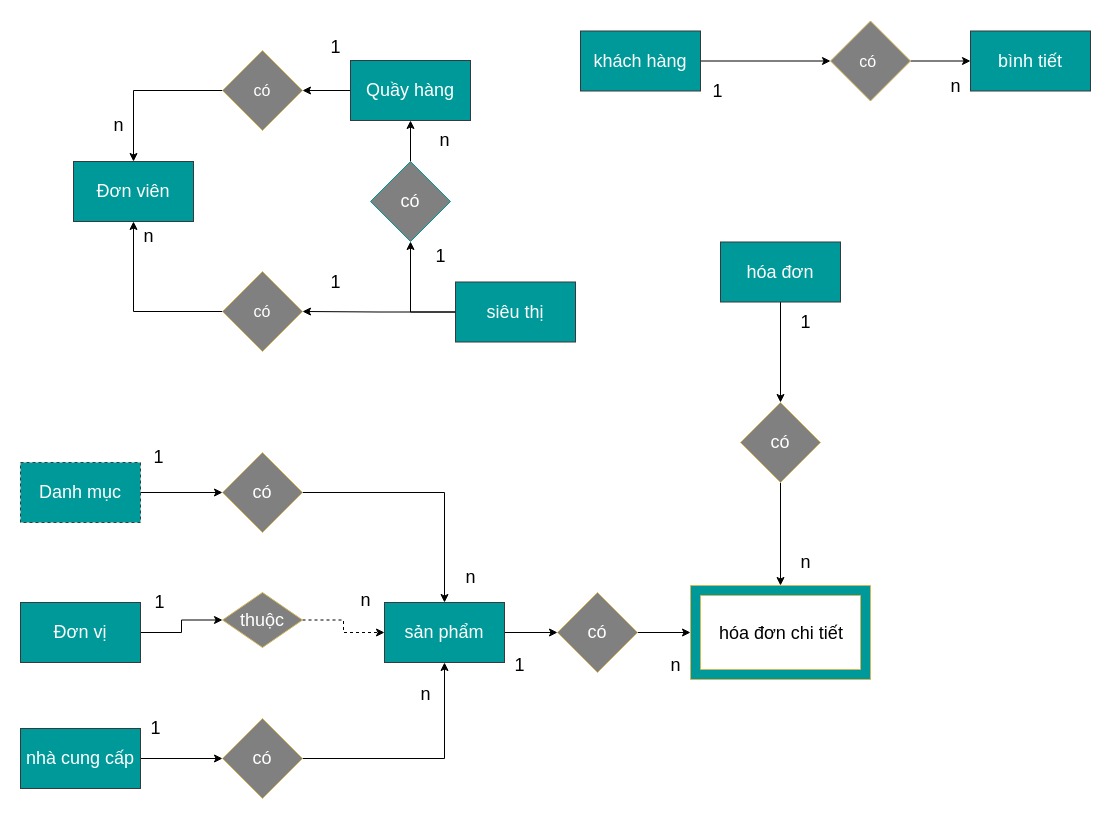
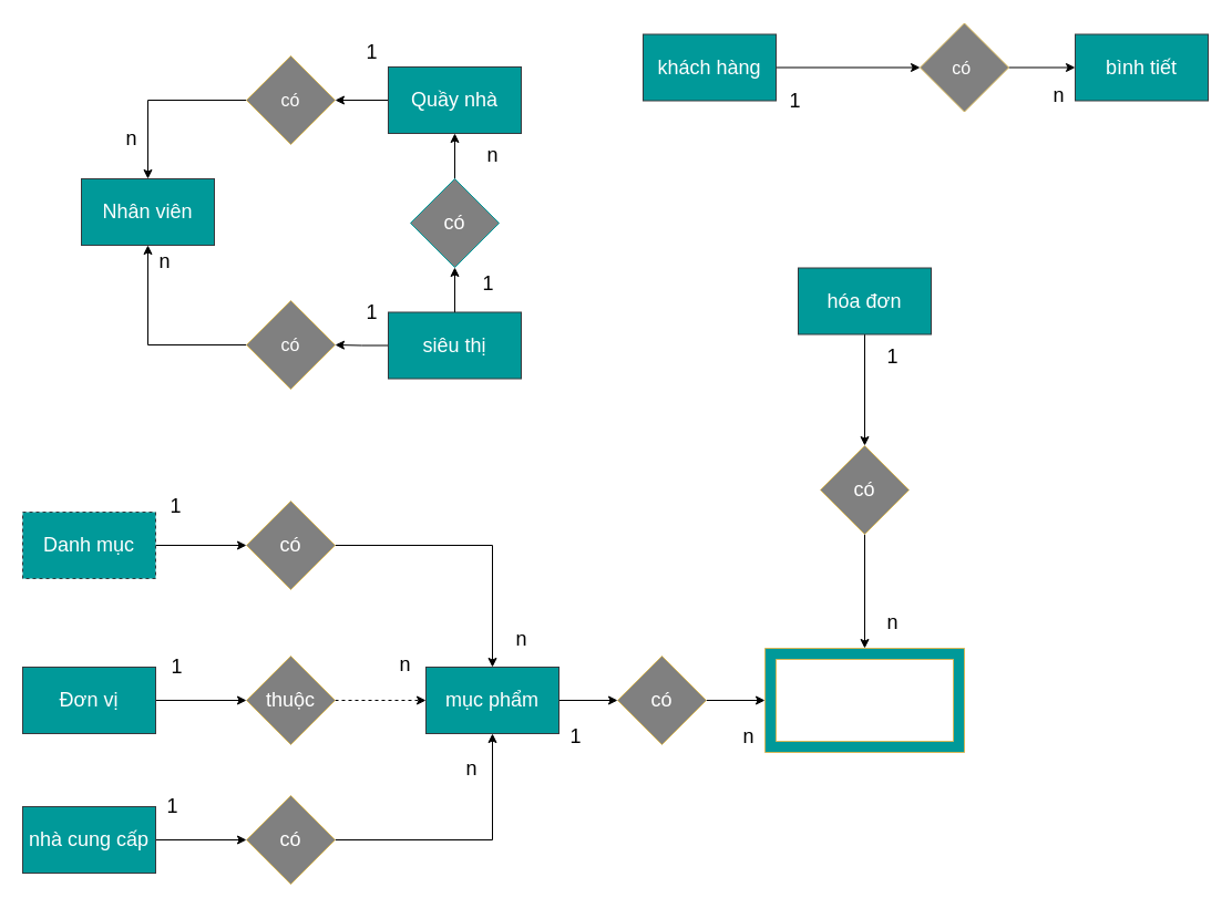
- <mxCell id="16" value="Quầy hàng" style="rounded=0;whiteSpace=wrap;html=1;fontSize=18;fillColor=#009999;strokeColor=#36393d;fontColor=#FFFFFF;" parent="1" vertex="1"><mxGeometry x="350" y="60" width="120" height="60" as="geometry" /></mxCell>
+ <mxCell id="16" value="Quầy nhà" style="rounded=0;whiteSpace=wrap;html=1;fontSize=18;fillColor=#009999;strokeColor=#36393d;fontColor=#FFFFFF;" parent="1" vertex="1"><mxGeometry x="350" y="60" width="120" height="60" as="geometry" /></mxCell>
- <mxCell id="2" value="&lt;span style=&quot;font-size: 18px&quot;&gt;Đơn viên&lt;/span&gt;" style="rounded=0;whiteSpace=wrap;html=1;fillColor=#009999;strokeColor=#36393d;fontColor=#FFFFFF;fontSize=18;" parent="1" vertex="1"><mxGeometry x="73" y="161" width="120" height="60" as="geometry" /></mxCell>
+ <mxCell id="2" value="&lt;span style=&quot;font-size: 18px&quot;&gt;Nhân viên&lt;/span&gt;" style="rounded=0;whiteSpace=wrap;html=1;fillColor=#009999;strokeColor=#36393d;fontColor=#FFFFFF;fontSize=18;" parent="1" vertex="1"><mxGeometry x="73" y="161" width="120" height="60" as="geometry" /></mxCell>
- <mxCell id="7" value="&lt;font style=&quot;font-size: 18px;&quot;&gt;siêu thị&lt;/font&gt;" style="rounded=0;whiteSpace=wrap;html=1;fillColor=#009999;strokeColor=#36393d;fontColor=#FFFFFF;fontSize=18;" parent="1" vertex="1"><mxGeometry x="455" y="281.5" width="120" height="60" as="geometry" /></mxCell>
+ <mxCell id="7" value="&lt;font style=&quot;font-size: 18px;&quot;&gt;siêu thị&lt;/font&gt;" style="rounded=0;whiteSpace=wrap;html=1;fillColor=#009999;strokeColor=#36393d;fontColor=#FFFFFF;fontSize=18;" parent="1" vertex="1"><mxGeometry x="350" y="281.5" width="120" height="60" as="geometry" /></mxCell>
- <mxCell id="28" value="thuộc" style="rhombus;whiteSpace=wrap;html=1;fontSize=18;fillColor=#808080;strokeColor=#d6b656;fontColor=#FFFFFF;" parent="1" vertex="1"><mxGeometry x="222" y="592" width="80" height="55" as="geometry" /></mxCell>
+ <mxCell id="28" value="thuộc" style="rhombus;whiteSpace=wrap;html=1;fontSize=18;fillColor=#808080;strokeColor=#d6b656;fontColor=#FFFFFF;" parent="1" vertex="1"><mxGeometry x="222" y="592" width="80" height="80" as="geometry" /></mxCell>
- <mxCell id="18" value="sản phẩm" style="rounded=0;whiteSpace=wrap;html=1;fontSize=18;fillColor=#009999;strokeColor=#36393d;fontColor=#FFFFFF;" parent="1" vertex="1"><mxGeometry x="384" y="602" width="120" height="60" as="geometry" /></mxCell>
+ <mxCell id="18" value="mục phẩm" style="rounded=0;whiteSpace=wrap;html=1;fontSize=18;fillColor=#009999;strokeColor=#36393d;fontColor=#FFFFFF;" parent="1" vertex="1"><mxGeometry x="384" y="602" width="120" height="60" as="geometry" /></mxCell>
- <mxCell id="38" value="hóa đơn chi tiết" style="text;html=1;fontSize=18;" parent="1" vertex="1"><mxGeometry x="717" y="616" width="130" height="34" as="geometry" /></mxCell>
